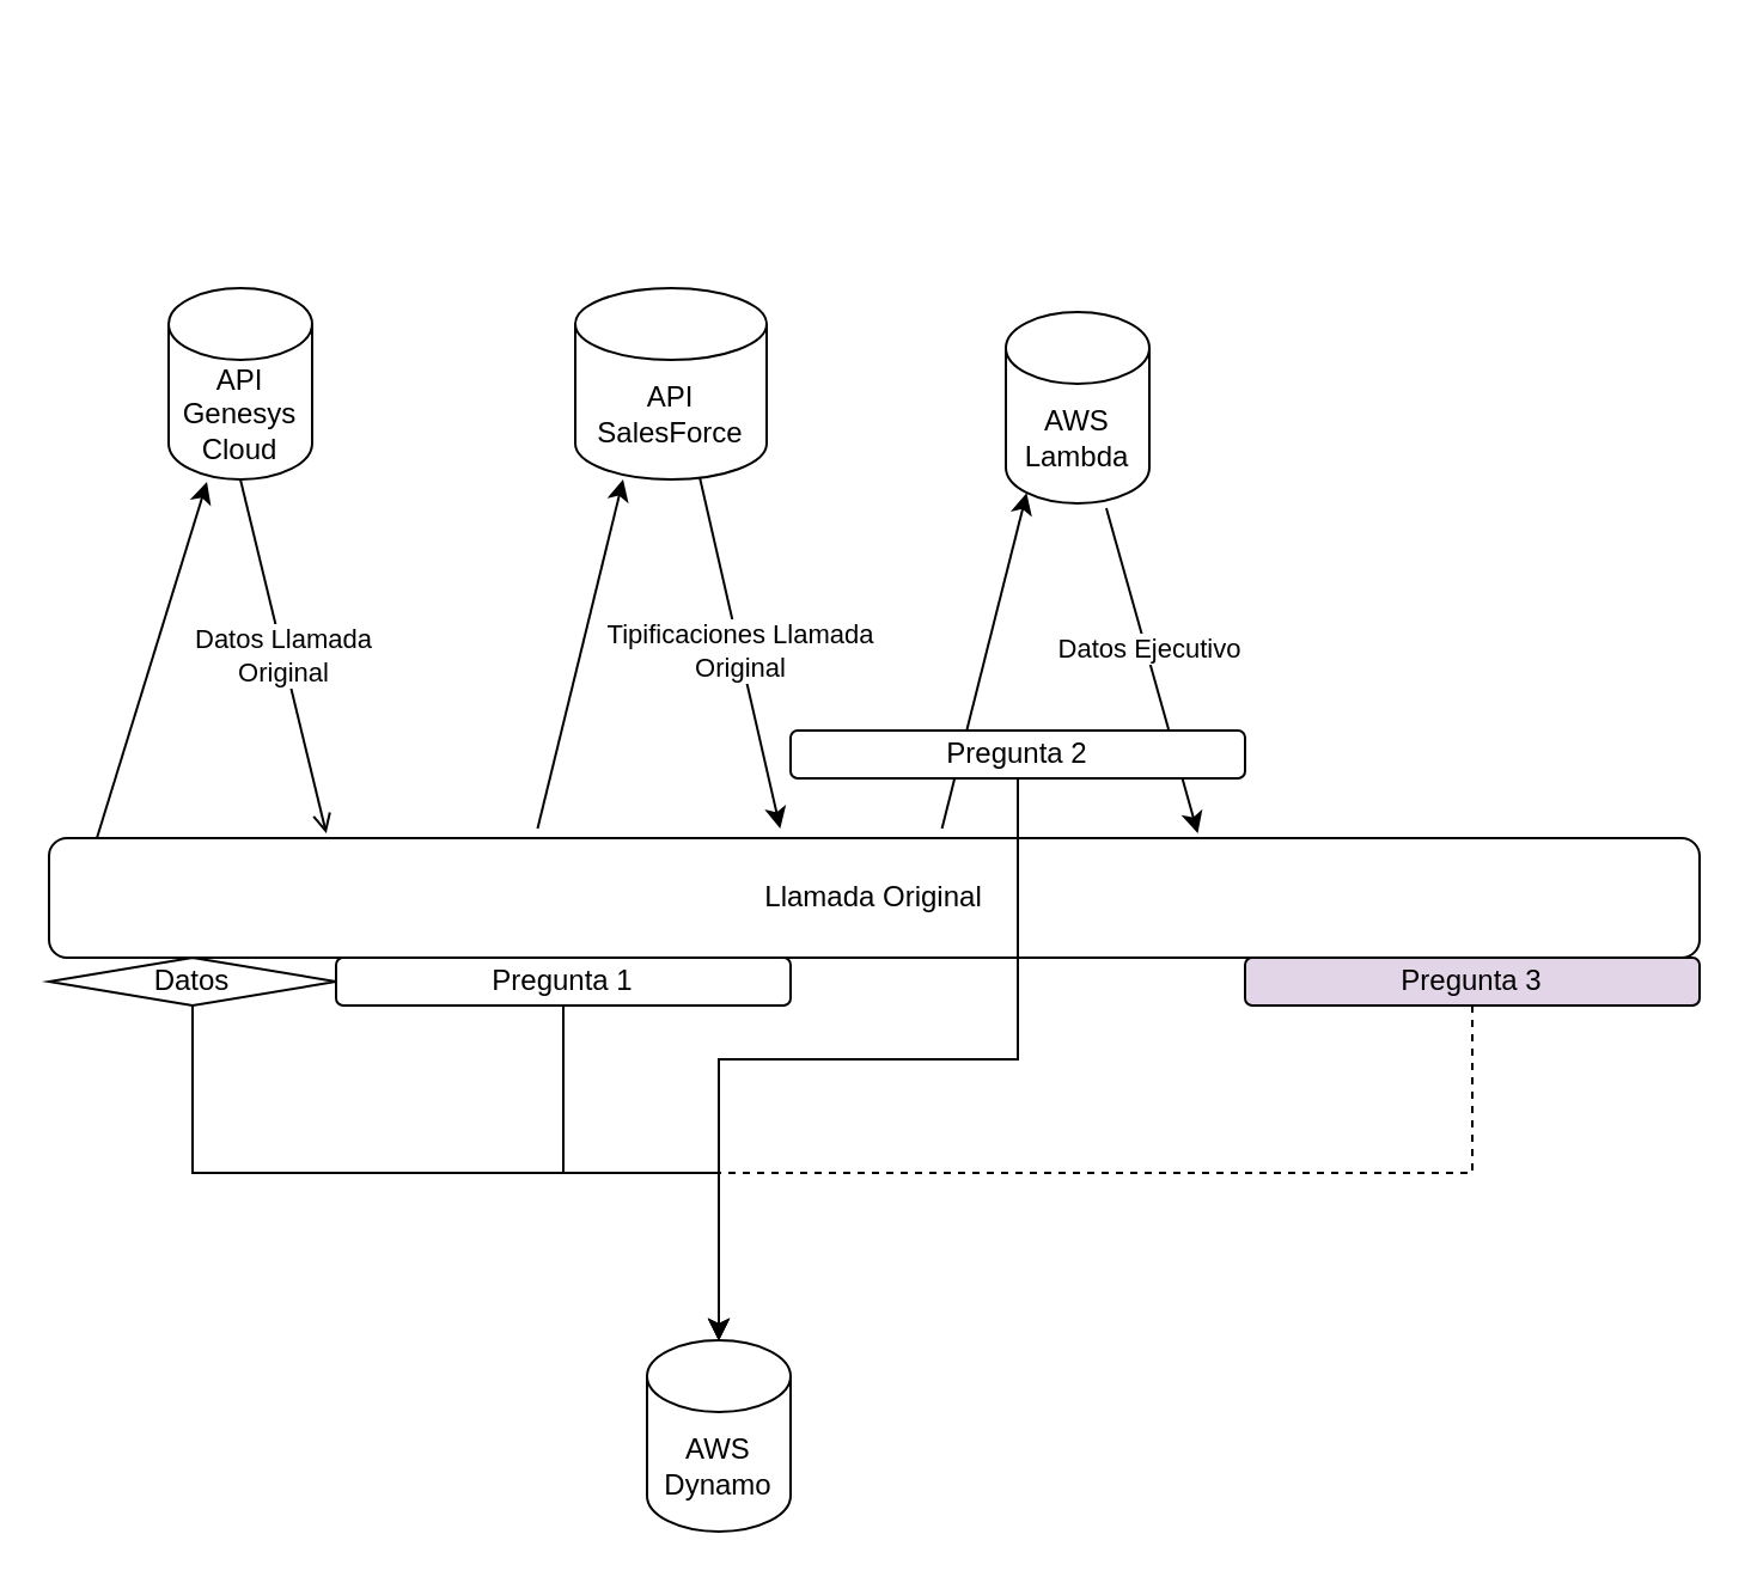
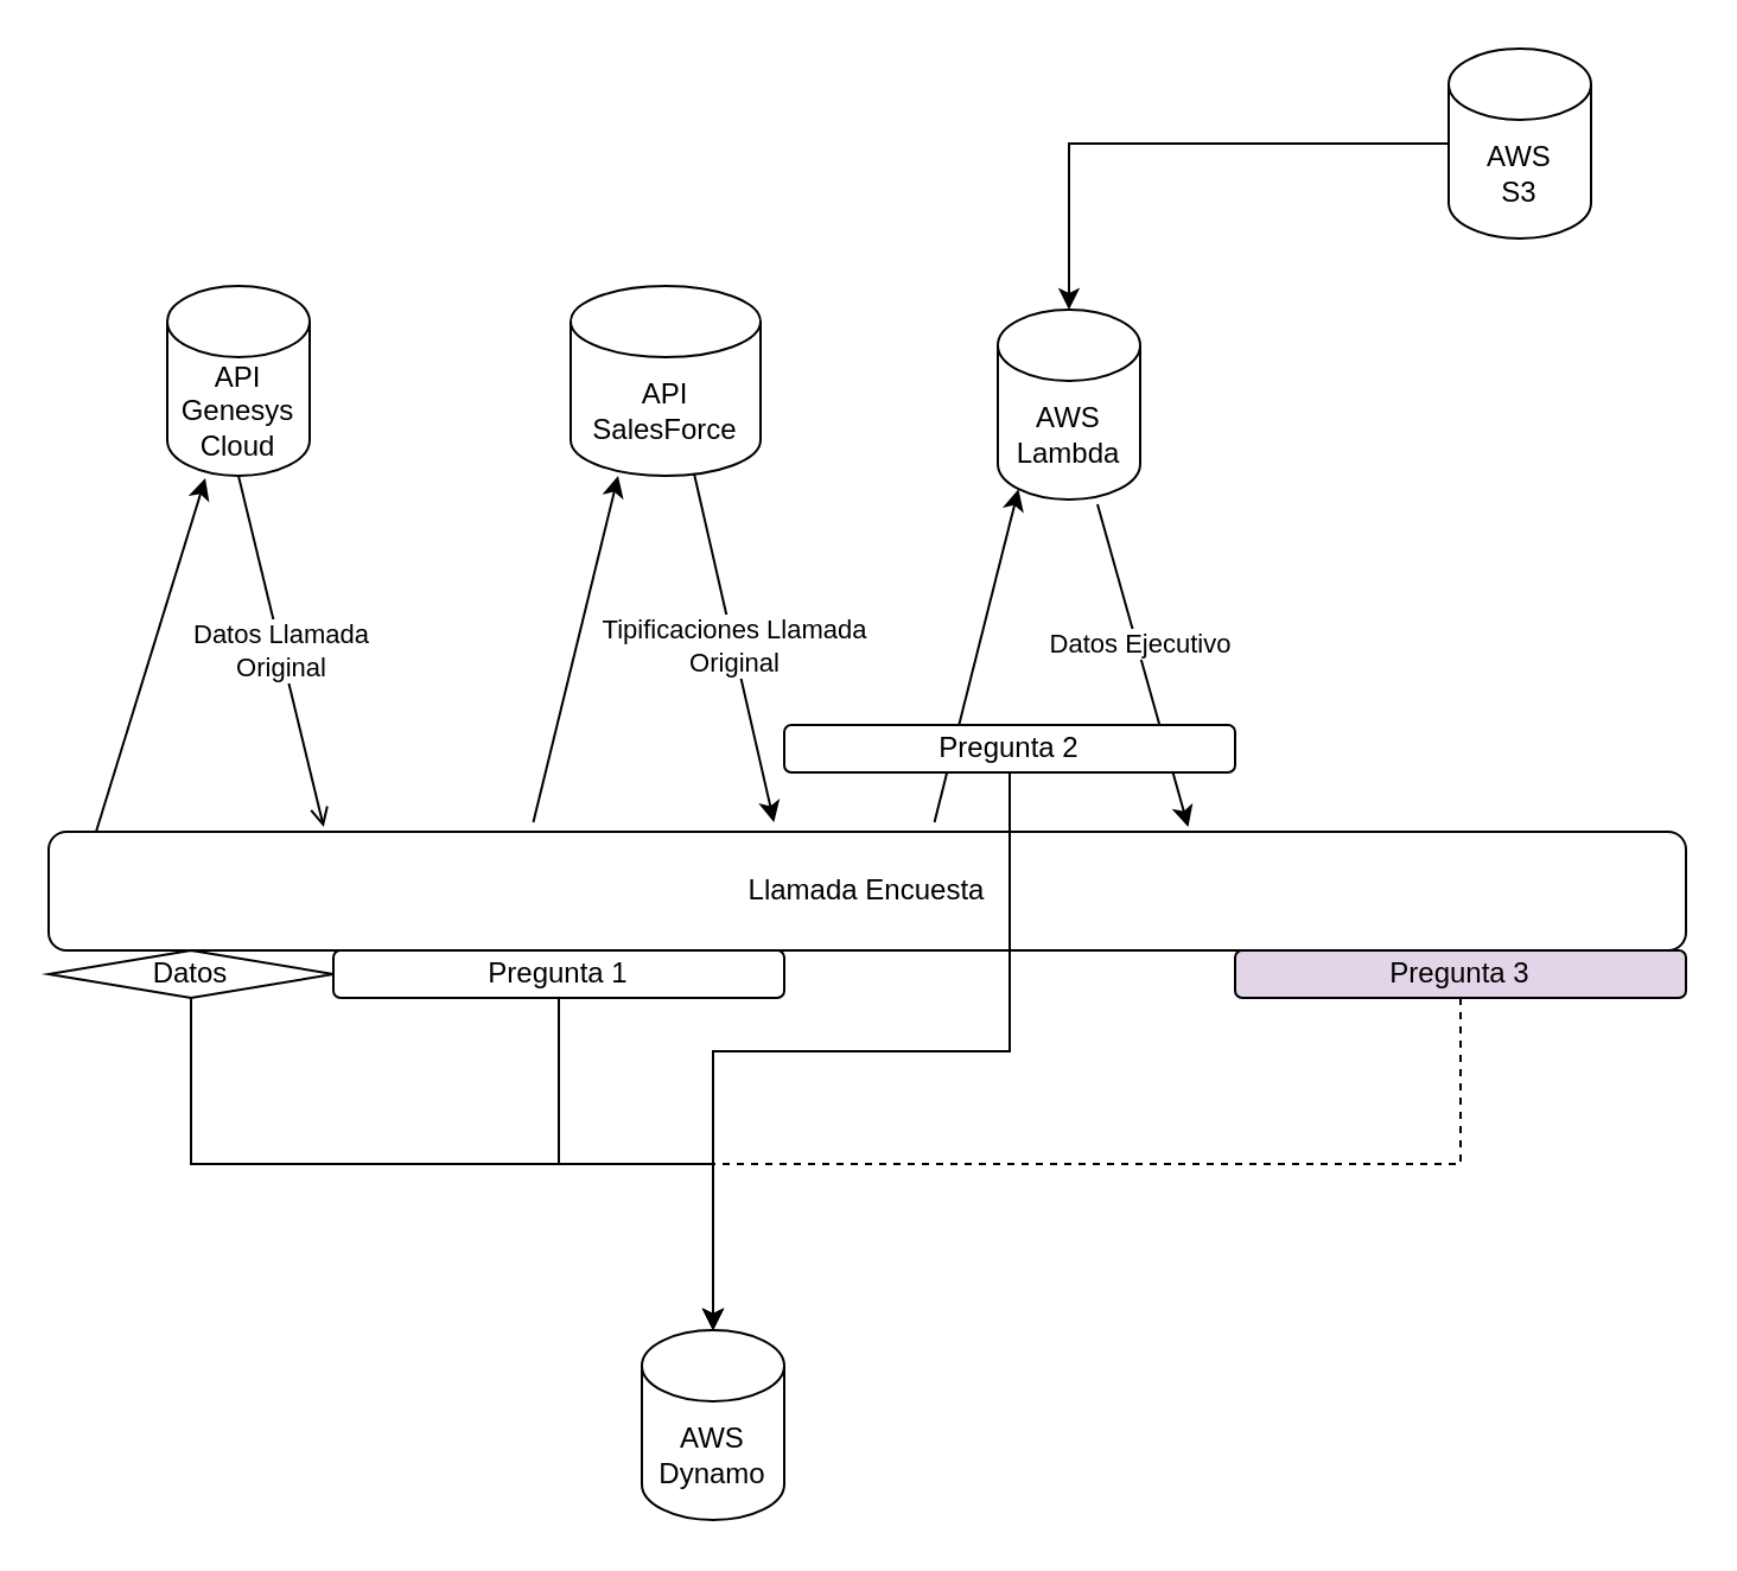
+ <mxCell id="14" style="edgeStyle=orthogonalEdgeStyle;rounded=0;orthogonalLoop=1;jettySize=auto;html=1;entryX=0.5;entryY=0;entryDx=0;entryDy=0;entryPerimeter=0;" edge="1" parent="1" source="15" target="10"><mxGeometry relative="1" as="geometry" /></mxCell>
+ <mxCell id="15" value="AWS&lt;br&gt;S3" style="shape=cylinder3;whiteSpace=wrap;html=1;boundedLbl=1;backgroundOutline=1;size=15;" vertex="1" parent="1"><mxGeometry x="610" y="20" width="60" height="80" as="geometry" /></mxCell>
- <mxCell id="2" value="Llamada Original" style="rounded=1;whiteSpace=wrap;html=1;" vertex="1" parent="1"><mxGeometry x="20" y="350" width="690" height="50" as="geometry" /></mxCell>
+ <mxCell id="2" value="Llamada Encuesta" style="rounded=1;whiteSpace=wrap;html=1;" vertex="1" parent="1"><mxGeometry x="20" y="350" width="690" height="50" as="geometry" /></mxCell>
